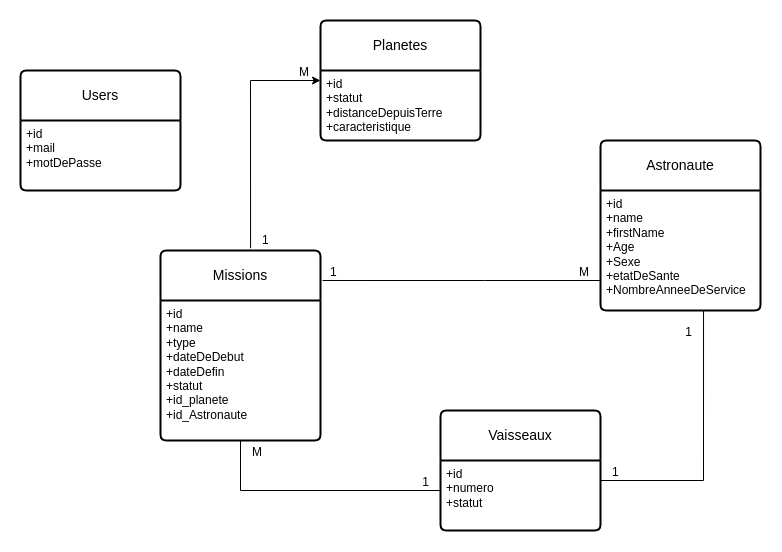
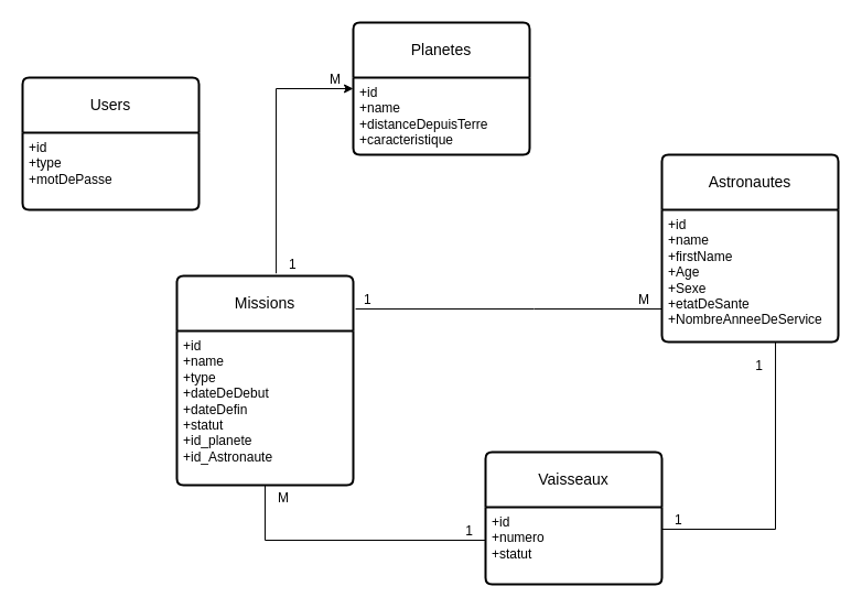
- <mxCell id="3" value="+id&lt;br&gt;+statut&lt;br&gt;+distanceDepuisTerre&lt;div&gt;+caracteristique&lt;br&gt;&lt;/div&gt;" style="align=left;strokeColor=none;fillColor=none;spacingLeft=4;fontSize=12;verticalAlign=top;resizable=0;rotatable=0;part=1;html=1;" vertex="1" parent="2"><mxGeometry y="50" width="160" height="70" as="geometry" /></mxCell>
+ <mxCell id="3" value="+id&lt;br&gt;+name&lt;br&gt;+distanceDepuisTerre&lt;div&gt;+caracteristique&lt;br&gt;&lt;/div&gt;" style="align=left;strokeColor=none;fillColor=none;spacingLeft=4;fontSize=12;verticalAlign=top;resizable=0;rotatable=0;part=1;html=1;" vertex="1" parent="2"><mxGeometry y="50" width="160" height="70" as="geometry" /></mxCell>
- <mxCell id="23" value="+id&lt;br&gt;+mail&lt;br&gt;+motDePasse" style="align=left;strokeColor=none;fillColor=none;spacingLeft=4;fontSize=12;verticalAlign=top;resizable=0;rotatable=0;part=1;html=1;" vertex="1" parent="22"><mxGeometry y="50" width="160" height="70" as="geometry" /></mxCell>
+ <mxCell id="23" value="+id&lt;br&gt;+type&lt;br&gt;+motDePasse" style="align=left;strokeColor=none;fillColor=none;spacingLeft=4;fontSize=12;verticalAlign=top;resizable=0;rotatable=0;part=1;html=1;" vertex="1" parent="22"><mxGeometry y="50" width="160" height="70" as="geometry" /></mxCell>
- <mxCell id="4" value="Astronaute" style="swimlane;childLayout=stackLayout;horizontal=1;startSize=50;horizontalStack=0;rounded=1;fontSize=14;fontStyle=0;strokeWidth=2;resizeParent=0;resizeLast=1;shadow=0;dashed=0;align=center;arcSize=4;whiteSpace=wrap;html=1;" vertex="1" parent="1"><mxGeometry x="600" y="140" width="160" height="170" as="geometry" /></mxCell>
+ <mxCell id="4" value="Astronautes" style="swimlane;childLayout=stackLayout;horizontal=1;startSize=50;horizontalStack=0;rounded=1;fontSize=14;fontStyle=0;strokeWidth=2;resizeParent=0;resizeLast=1;shadow=0;dashed=0;align=center;arcSize=4;whiteSpace=wrap;html=1;" vertex="1" parent="1"><mxGeometry x="600" y="140" width="160" height="170" as="geometry" /></mxCell>
